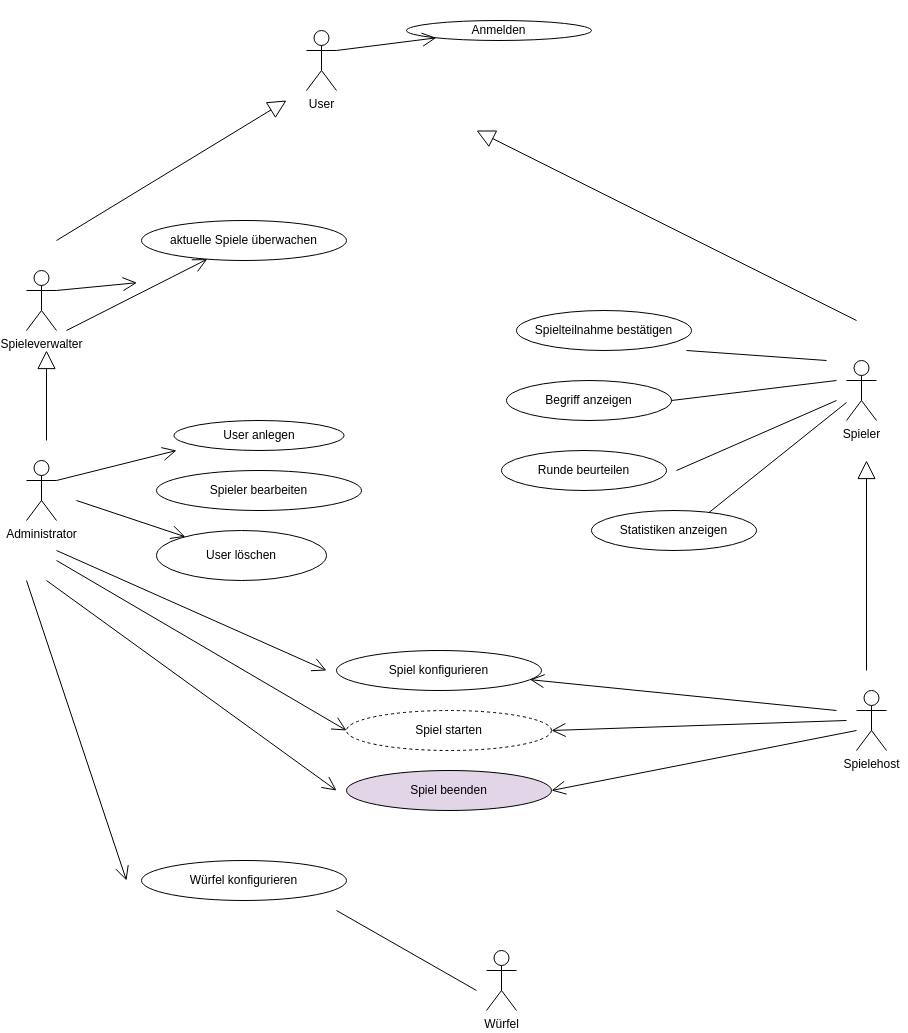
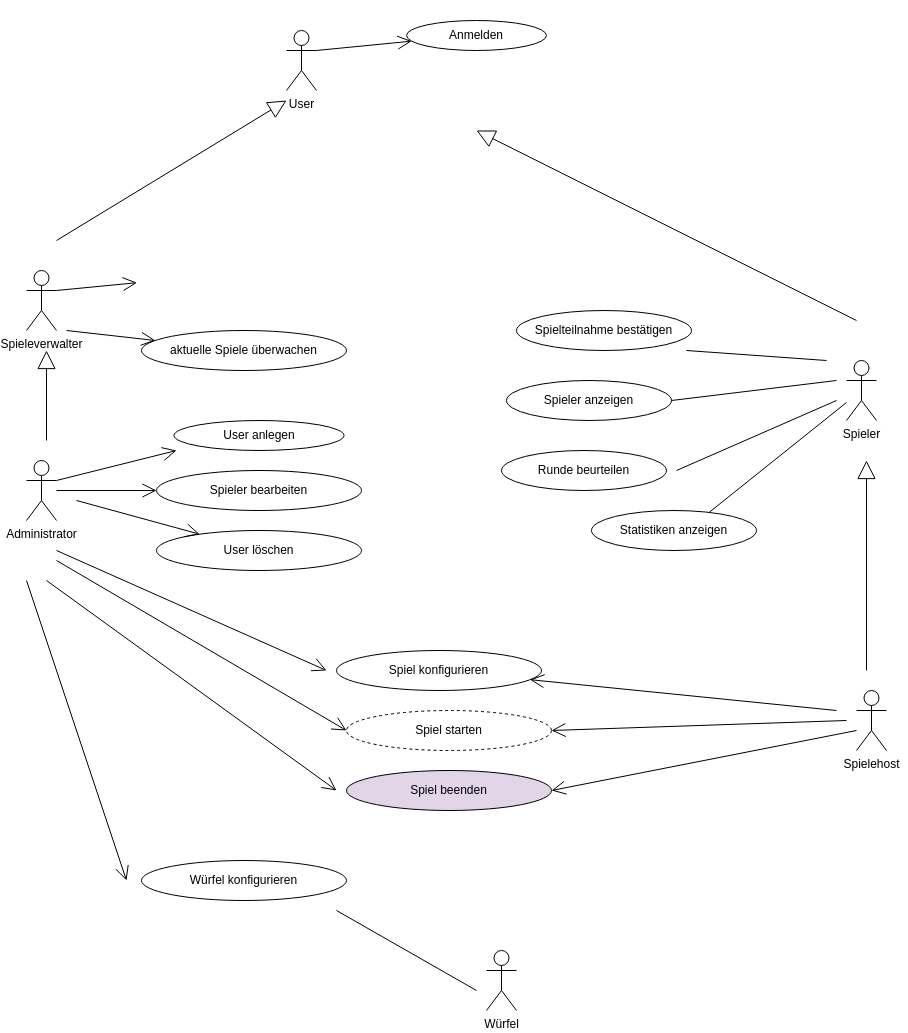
- <mxCell id="4" value="&lt;div&gt;Anmelden&lt;/div&gt;" style="ellipse;whiteSpace=wrap;html=1;" vertex="1" parent="1"><mxGeometry x="400" y="20" width="185" height="20" as="geometry" /></mxCell>
+ <mxCell id="4" value="&lt;div&gt;Anmelden&lt;/div&gt;" style="ellipse;whiteSpace=wrap;html=1;" vertex="1" parent="1"><mxGeometry x="400" y="20" width="140" height="30" as="geometry" /></mxCell>
- <mxCell id="3" value="&lt;div&gt;User&lt;/div&gt;" style="shape=umlActor;verticalLabelPosition=bottom;verticalAlign=top;html=1;" vertex="1" parent="1"><mxGeometry x="300" y="30" width="30" height="60" as="geometry" /></mxCell>
+ <mxCell id="3" value="&lt;div&gt;User&lt;/div&gt;" style="shape=umlActor;verticalLabelPosition=bottom;verticalAlign=top;html=1;" vertex="1" parent="1"><mxGeometry x="280" y="30" width="30" height="60" as="geometry" /></mxCell>
- <mxCell id="8" value="aktuelle Spiele überwachen" style="ellipse;whiteSpace=wrap;html=1;" vertex="1" parent="1"><mxGeometry x="135" y="220" width="205" height="40" as="geometry" /></mxCell>
+ <mxCell id="8" value="aktuelle Spiele überwachen" style="ellipse;whiteSpace=wrap;html=1;" vertex="1" parent="1"><mxGeometry x="135" y="330" width="205" height="40" as="geometry" /></mxCell>
- <mxCell id="39" value="Begriff anzeigen" style="ellipse;whiteSpace=wrap;html=1;" vertex="1" parent="1"><mxGeometry x="500" y="380" width="165" height="40" as="geometry" /></mxCell>
+ <mxCell id="39" value="Spieler anzeigen" style="ellipse;whiteSpace=wrap;html=1;" vertex="1" parent="1"><mxGeometry x="500" y="380" width="165" height="40" as="geometry" /></mxCell>
+ <mxCell id="14" value="" style="endArrow=open;endFill=1;endSize=12;html=1;" edge="1" parent="1" source="10" target="12"><mxGeometry width="160" relative="1" as="geometry"><mxPoint x="150" y="419" as="sourcePoint" /><mxPoint x="320" y="405" as="targetPoint" /></mxGeometry></mxCell>
- <mxCell id="15" value="User löschen" style="ellipse;whiteSpace=wrap;html=1;" vertex="1" parent="1"><mxGeometry x="150" y="530" width="170" height="50" as="geometry" /></mxCell>
+ <mxCell id="15" value="User löschen" style="ellipse;whiteSpace=wrap;html=1;" vertex="1" parent="1"><mxGeometry x="150" y="530" width="205" height="40" as="geometry" /></mxCell>
